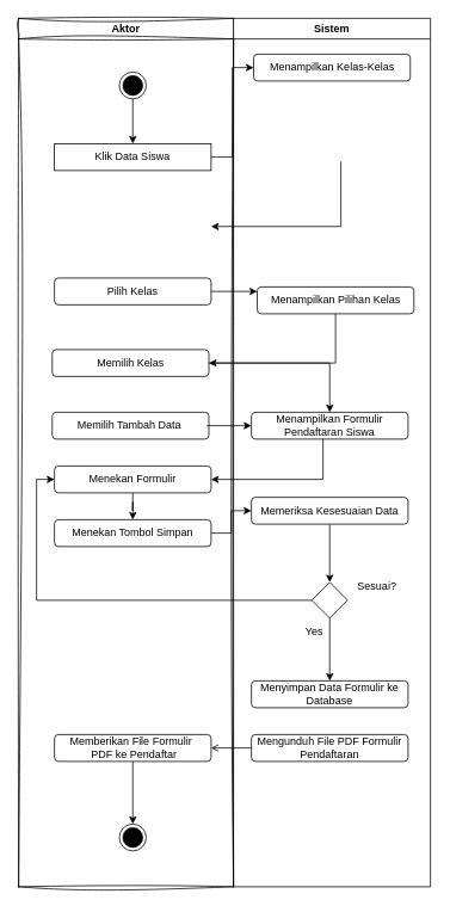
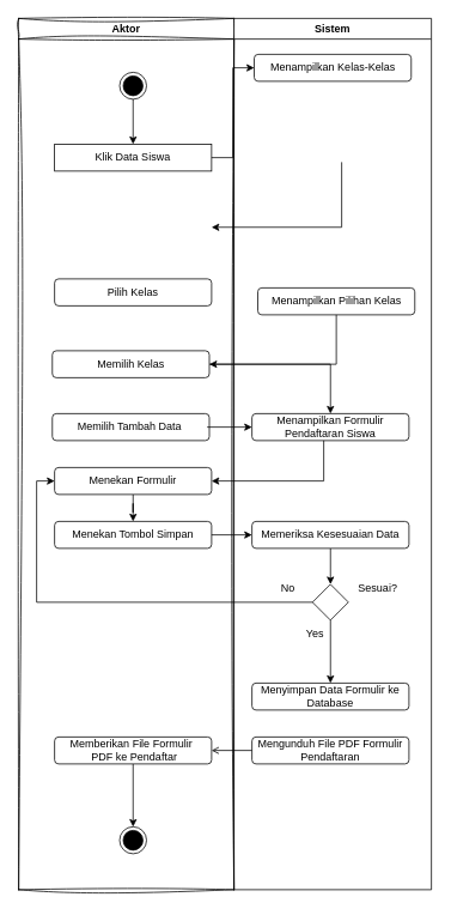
- <mxCell id="31" style="edgeStyle=orthogonalEdgeStyle;rounded=0;orthogonalLoop=1;jettySize=auto;html=1;" edge="1" parent="1" source="6" target="19"><mxGeometry relative="1" as="geometry"><Array as="points"><mxPoint x="138" y="335" /></Array></mxGeometry></mxCell>
- <mxCell id="22" value="Memeriksa Kesesuaian Data" style="rounded=1;whiteSpace=wrap;html=1;" vertex="1" parent="17"><mxGeometry x="20" y="535" width="175" height="30" as="geometry" /></mxCell>
+ <mxCell id="22" value="Memeriksa Kesesuaian Data" style="rounded=1;whiteSpace=wrap;html=1;" vertex="1" parent="17"><mxGeometry x="20" y="560" width="175" height="30" as="geometry" /></mxCell>
+ <mxCell id="26" value="No" style="text;html=1;align=center;verticalAlign=middle;resizable=0;points=[];autosize=1;strokeColor=none;fillColor=none;" vertex="1" parent="17"><mxGeometry x="40" y="620" width="40" height="30" as="geometry" /></mxCell>
